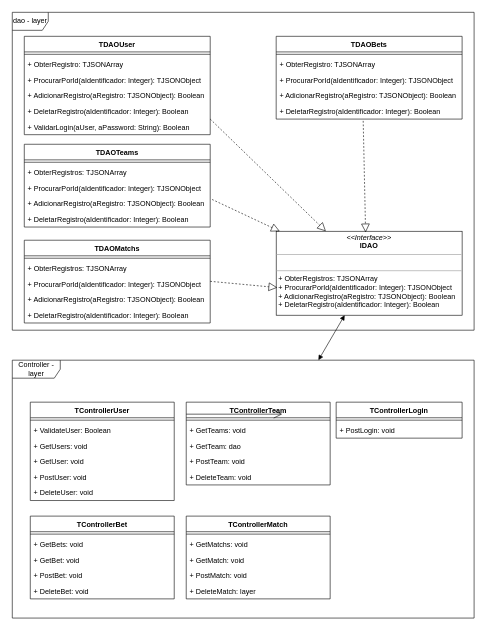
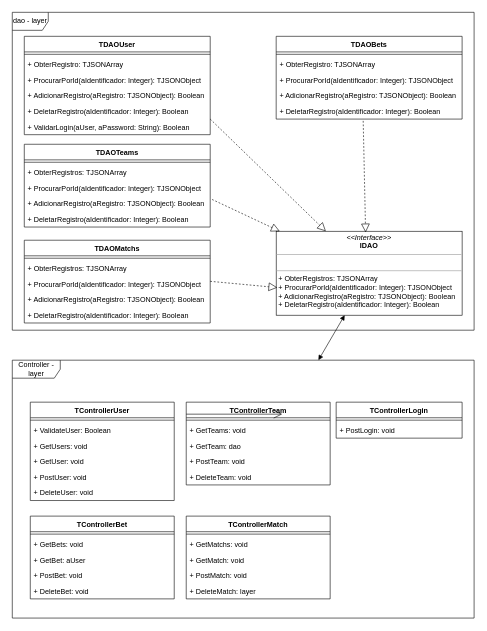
- <mxCell id="50" value="+ GetBet: void&#10;" style="text;strokeColor=none;fillColor=none;align=left;verticalAlign=top;spacingLeft=4;spacingRight=4;overflow=hidden;rotatable=0;points=[[0,0.5],[1,0.5]];portConstraint=eastwest;" vertex="1" parent="47"><mxGeometry y="60" width="240" height="26" as="geometry" /></mxCell>
+ <mxCell id="50" value="+ GetBet: aUser&#10;" style="text;strokeColor=none;fillColor=none;align=left;verticalAlign=top;spacingLeft=4;spacingRight=4;overflow=hidden;rotatable=0;points=[[0,0.5],[1,0.5]];portConstraint=eastwest;" vertex="1" parent="47"><mxGeometry y="60" width="240" height="26" as="geometry" /></mxCell>
